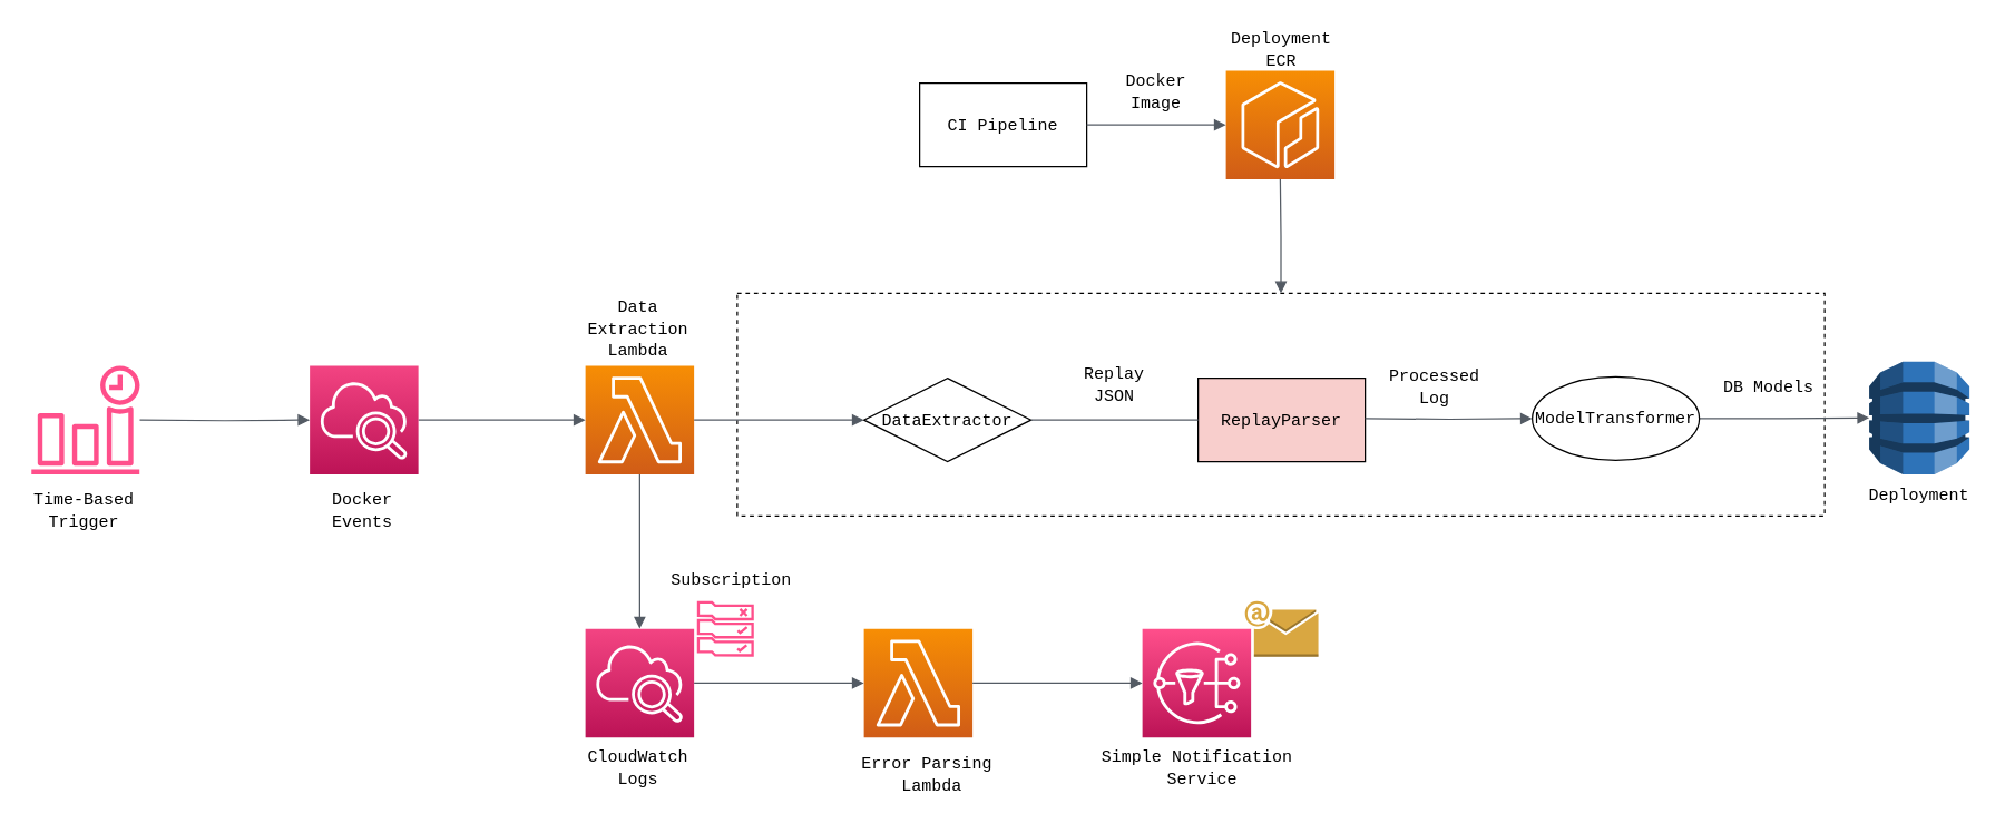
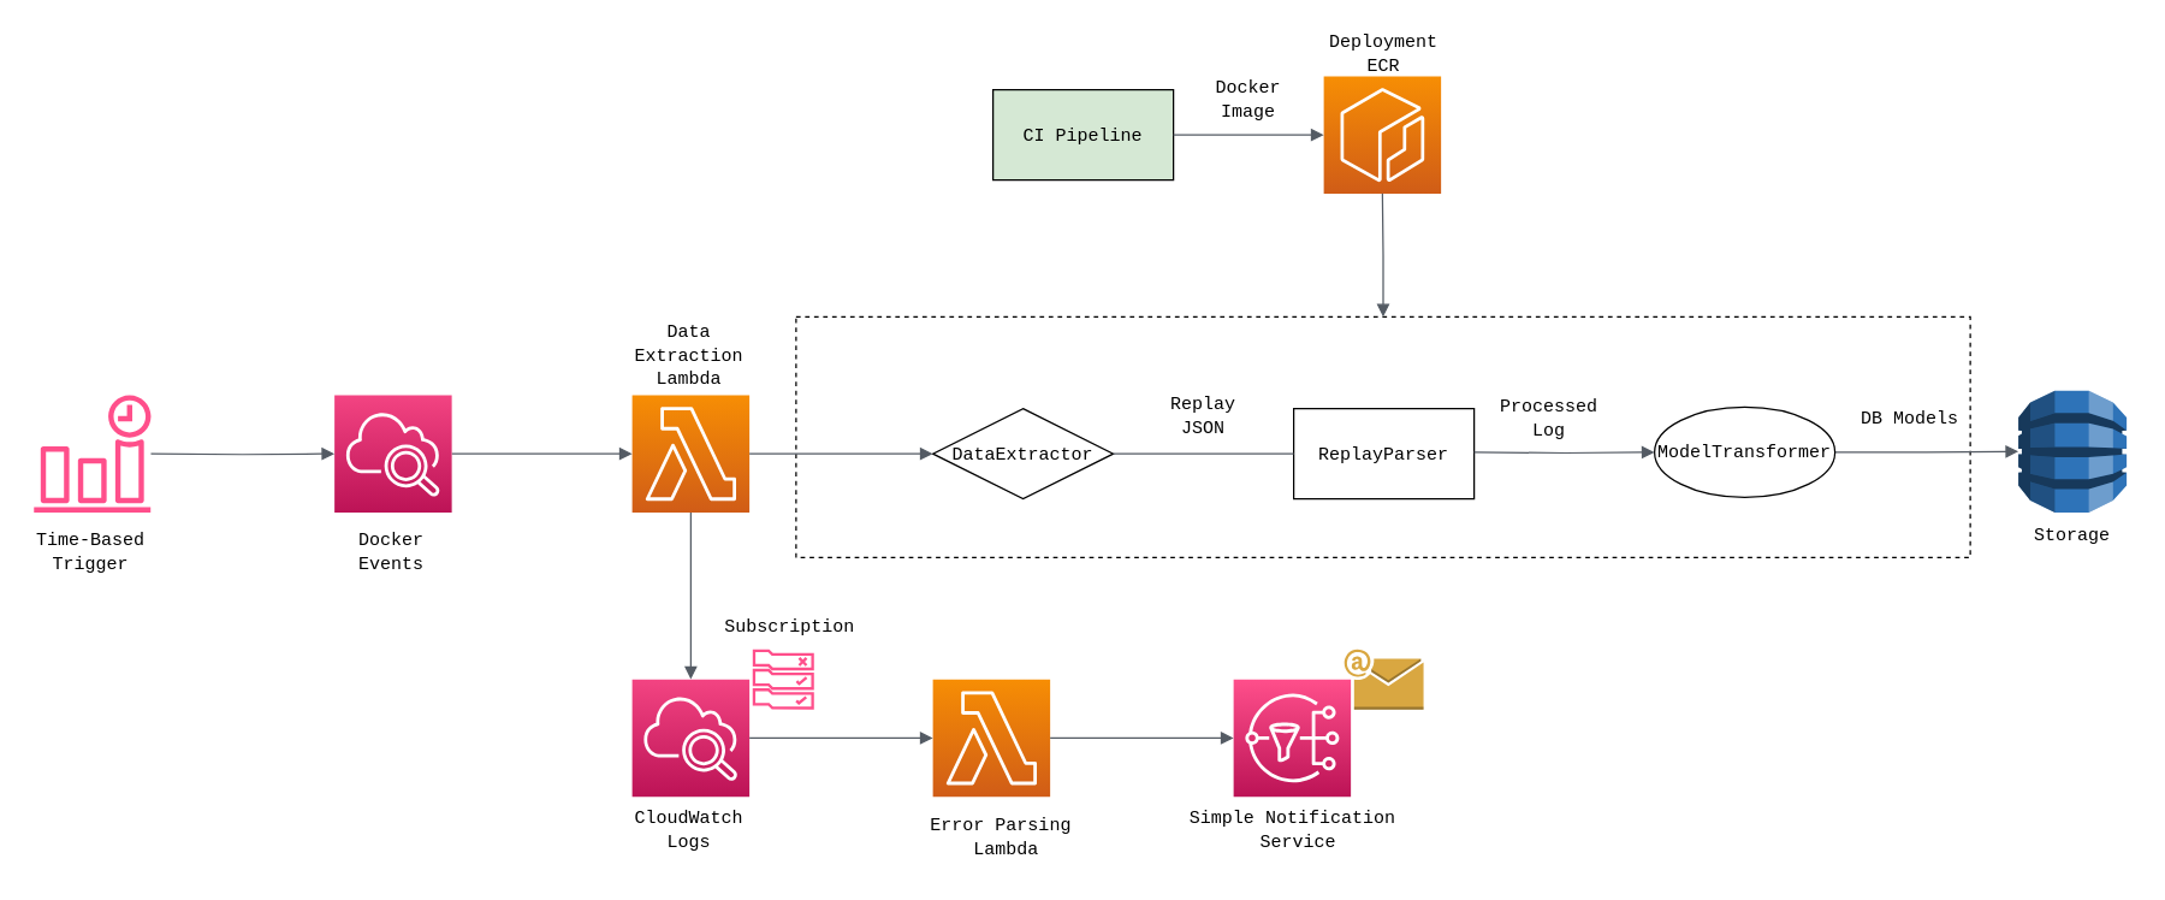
- <mxCell id="30" value="&lt;font face=&quot;Courier New&quot;&gt;CI Pipeline&lt;/font&gt;" style="rounded=0;whiteSpace=wrap;html=1;" parent="1" vertex="1"><mxGeometry x="660" y="59" width="120" height="60" as="geometry" /></mxCell>
+ <mxCell id="30" value="&lt;font face=&quot;Courier New&quot;&gt;CI Pipeline&lt;/font&gt;" style="rounded=0;whiteSpace=wrap;html=1;fillColor=#d5e8d4;" parent="1" vertex="1"><mxGeometry x="660" y="59" width="120" height="60" as="geometry" /></mxCell>
- <mxCell id="4" value="&lt;font face=&quot;Courier New&quot;&gt;ReplayParser&lt;/font&gt;" style="rounded=0;whiteSpace=wrap;html=1;fillColor=#f8cecc;" parent="1" vertex="1"><mxGeometry x="860" y="271" width="120" height="60" as="geometry" /></mxCell>
+ <mxCell id="4" value="&lt;font face=&quot;Courier New&quot;&gt;ReplayParser&lt;/font&gt;" style="rounded=0;whiteSpace=wrap;html=1;" parent="1" vertex="1"><mxGeometry x="860" y="271" width="120" height="60" as="geometry" /></mxCell>
- <mxCell id="27" value="&lt;font face=&quot;Courier New&quot;&gt;Deployment&lt;/font&gt;" style="text;html=1;strokeColor=none;fillColor=none;align=center;verticalAlign=middle;whiteSpace=wrap;rounded=0;" parent="1" vertex="1"><mxGeometry x="1338" y="340" width="80" height="30" as="geometry" /></mxCell>
+ <mxCell id="27" value="&lt;font face=&quot;Courier New&quot;&gt;Storage&lt;/font&gt;" style="text;html=1;strokeColor=none;fillColor=none;align=center;verticalAlign=middle;whiteSpace=wrap;rounded=0;" parent="1" vertex="1"><mxGeometry x="1338" y="340" width="80" height="30" as="geometry" /></mxCell>
